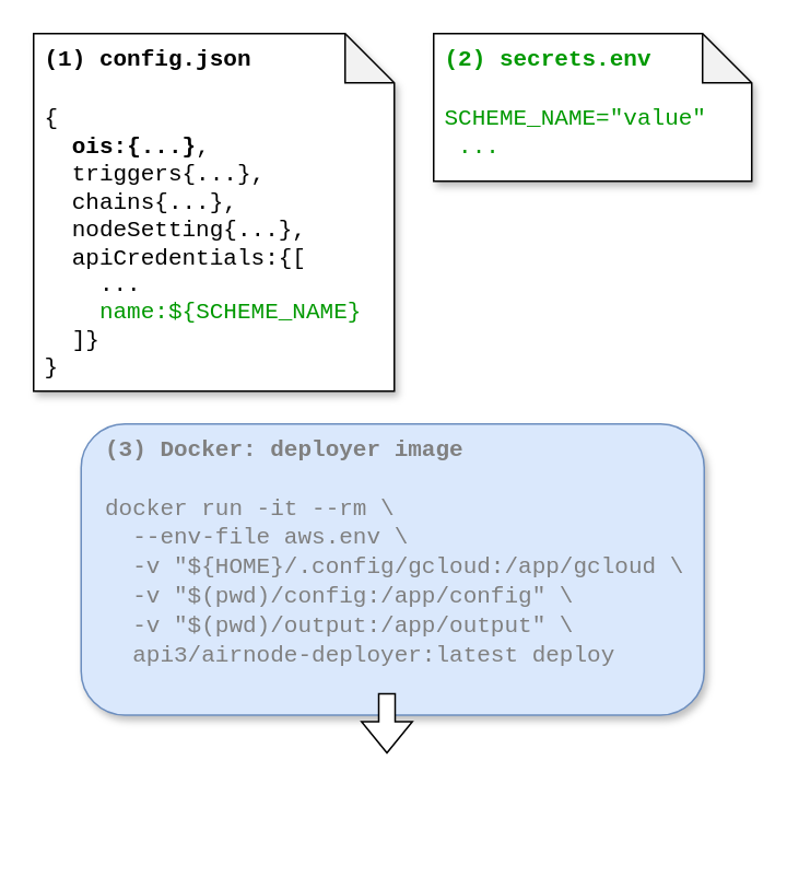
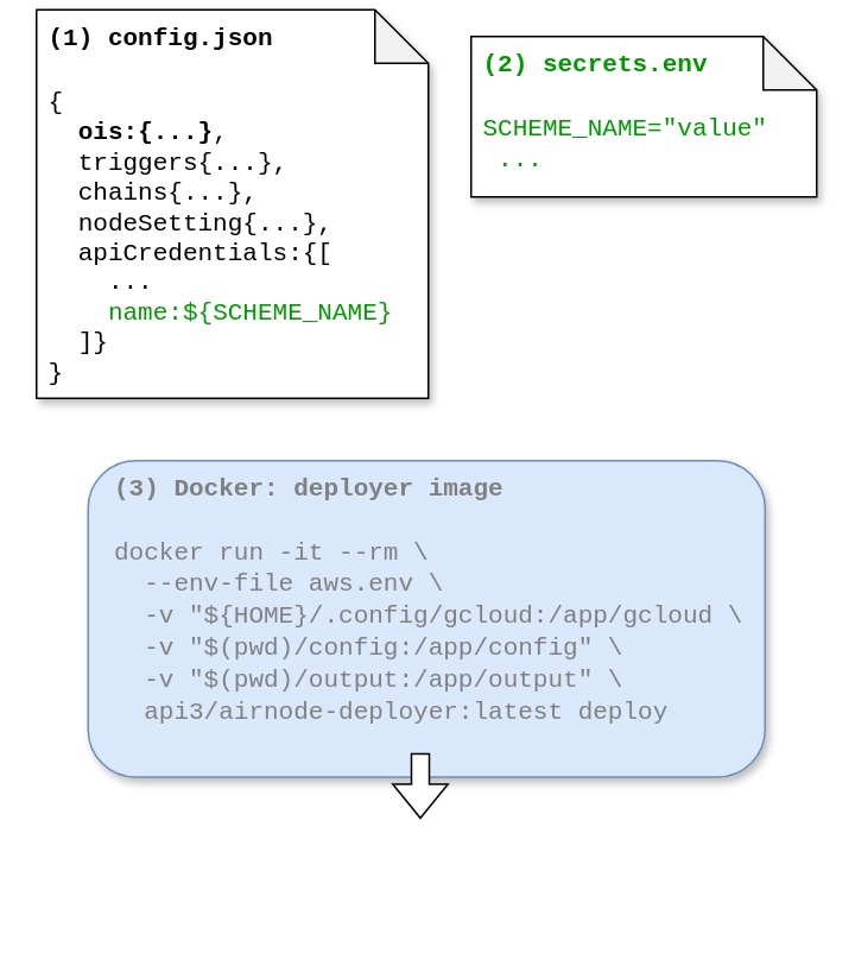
- <mxCell id="3" value="&lt;span style=&quot;font-size: 14px&quot;&gt;&lt;font face=&quot;Courier New&quot;&gt;&lt;b&gt;(1) config.json&lt;/b&gt;&lt;br style=&quot;font-size: 14px&quot;&gt;&lt;br style=&quot;font-size: 14px&quot;&gt;&lt;/font&gt;&lt;/span&gt;&lt;div style=&quot;font-size: 14px&quot;&gt;&lt;span style=&quot;font-size: 14px&quot;&gt;&lt;font face=&quot;Courier New&quot;&gt;{&lt;/font&gt;&lt;/span&gt;&lt;/div&gt;&lt;div style=&quot;font-size: 14px&quot;&gt;&lt;font face=&quot;Courier New&quot;&gt;&lt;span style=&quot;font-size: 14px&quot;&gt;&amp;nbsp;&amp;nbsp;&lt;b style=&quot;font-size: 14px&quot;&gt;ois:{...&lt;/b&gt;&lt;/span&gt;&lt;span style=&quot;font-size: 14px&quot;&gt;&lt;b style=&quot;font-size: 14px&quot;&gt;}&lt;/b&gt;,&lt;/span&gt;&lt;/font&gt;&lt;/div&gt;&lt;font style=&quot;font-size: 14px&quot;&gt;&lt;font face=&quot;Courier New&quot; style=&quot;font-size: 14px&quot;&gt;&lt;div style=&quot;font-size: 14px&quot;&gt;&amp;nbsp; triggers{...},&lt;/div&gt;&lt;div style=&quot;font-size: 14px&quot;&gt;&amp;nbsp; chains{...},&lt;/div&gt;&lt;div style=&quot;font-size: 14px&quot;&gt;&amp;nbsp; nodeSetting{...},&lt;/div&gt;&lt;div style=&quot;font-size: 14px&quot;&gt;&amp;nbsp;&amp;nbsp;apiCredentials:{[&lt;/div&gt;&lt;div style=&quot;font-size: 14px&quot;&gt;&amp;nbsp; &amp;nbsp; ...&lt;/div&gt;&lt;div style=&quot;font-size: 14px&quot;&gt;&amp;nbsp; &amp;nbsp;&amp;nbsp;&lt;font color=&quot;#009900&quot; style=&quot;font-size: 14px&quot;&gt;name:${&lt;/font&gt;&lt;font color=&quot;#009900&quot; style=&quot;font-size: 14px&quot;&gt;&lt;span style=&quot;background-color: transparent ; font-size: 14px&quot;&gt;SCHEME_NAME&lt;/span&gt;}&lt;/font&gt;&lt;/div&gt;&lt;/font&gt;&lt;font face=&quot;Courier New&quot; style=&quot;font-size: 14px&quot;&gt;&lt;div style=&quot;font-size: 14px&quot;&gt;&amp;nbsp; ]}&amp;nbsp; &amp;nbsp;&lt;/div&gt;&lt;div style=&quot;font-size: 14px&quot;&gt;}&lt;/div&gt;&lt;div style=&quot;font-size: 14px&quot;&gt;&lt;br style=&quot;font-size: 14px&quot;&gt;&lt;/div&gt;&lt;/font&gt;&lt;/font&gt;" style="shape=note;whiteSpace=wrap;html=1;backgroundOutline=1;darkOpacity=0.05;shadow=1;verticalAlign=top;align=left;fontSize=14;spacingLeft=5;" parent="1" vertex="1"><mxGeometry x="20" y="20" width="220" height="218" as="geometry" /></mxCell>
+ <mxCell id="3" value="&lt;span style=&quot;font-size: 14px&quot;&gt;&lt;font face=&quot;Courier New&quot;&gt;&lt;b&gt;(1) config.json&lt;/b&gt;&lt;br style=&quot;font-size: 14px&quot;&gt;&lt;br style=&quot;font-size: 14px&quot;&gt;&lt;/font&gt;&lt;/span&gt;&lt;div style=&quot;font-size: 14px&quot;&gt;&lt;span style=&quot;font-size: 14px&quot;&gt;&lt;font face=&quot;Courier New&quot;&gt;{&lt;/font&gt;&lt;/span&gt;&lt;/div&gt;&lt;div style=&quot;font-size: 14px&quot;&gt;&lt;font face=&quot;Courier New&quot;&gt;&lt;span style=&quot;font-size: 14px&quot;&gt;&amp;nbsp;&amp;nbsp;&lt;b style=&quot;font-size: 14px&quot;&gt;ois:{...&lt;/b&gt;&lt;/span&gt;&lt;span style=&quot;font-size: 14px&quot;&gt;&lt;b style=&quot;font-size: 14px&quot;&gt;}&lt;/b&gt;,&lt;/span&gt;&lt;/font&gt;&lt;/div&gt;&lt;font style=&quot;font-size: 14px&quot;&gt;&lt;font face=&quot;Courier New&quot; style=&quot;font-size: 14px&quot;&gt;&lt;div style=&quot;font-size: 14px&quot;&gt;&amp;nbsp; triggers{...},&lt;/div&gt;&lt;div style=&quot;font-size: 14px&quot;&gt;&amp;nbsp; chains{...},&lt;/div&gt;&lt;div style=&quot;font-size: 14px&quot;&gt;&amp;nbsp; nodeSetting{...},&lt;/div&gt;&lt;div style=&quot;font-size: 14px&quot;&gt;&amp;nbsp;&amp;nbsp;apiCredentials:{[&lt;/div&gt;&lt;div style=&quot;font-size: 14px&quot;&gt;&amp;nbsp; &amp;nbsp; ...&lt;/div&gt;&lt;div style=&quot;font-size: 14px&quot;&gt;&amp;nbsp; &amp;nbsp;&amp;nbsp;&lt;font color=&quot;#009900&quot; style=&quot;font-size: 14px&quot;&gt;name:${&lt;/font&gt;&lt;font color=&quot;#009900&quot; style=&quot;font-size: 14px&quot;&gt;&lt;span style=&quot;background-color: transparent ; font-size: 14px&quot;&gt;SCHEME_NAME&lt;/span&gt;}&lt;/font&gt;&lt;/div&gt;&lt;/font&gt;&lt;font face=&quot;Courier New&quot; style=&quot;font-size: 14px&quot;&gt;&lt;div style=&quot;font-size: 14px&quot;&gt;&amp;nbsp; ]}&amp;nbsp; &amp;nbsp;&lt;/div&gt;&lt;div style=&quot;font-size: 14px&quot;&gt;}&lt;/div&gt;&lt;div style=&quot;font-size: 14px&quot;&gt;&lt;br style=&quot;font-size: 14px&quot;&gt;&lt;/div&gt;&lt;/font&gt;&lt;/font&gt;" style="shape=note;whiteSpace=wrap;html=1;backgroundOutline=1;darkOpacity=0.05;shadow=1;verticalAlign=top;align=left;fontSize=14;spacingLeft=5;" parent="1" vertex="1"><mxGeometry x="20" y="5" width="220" height="218" as="geometry" /></mxCell>
